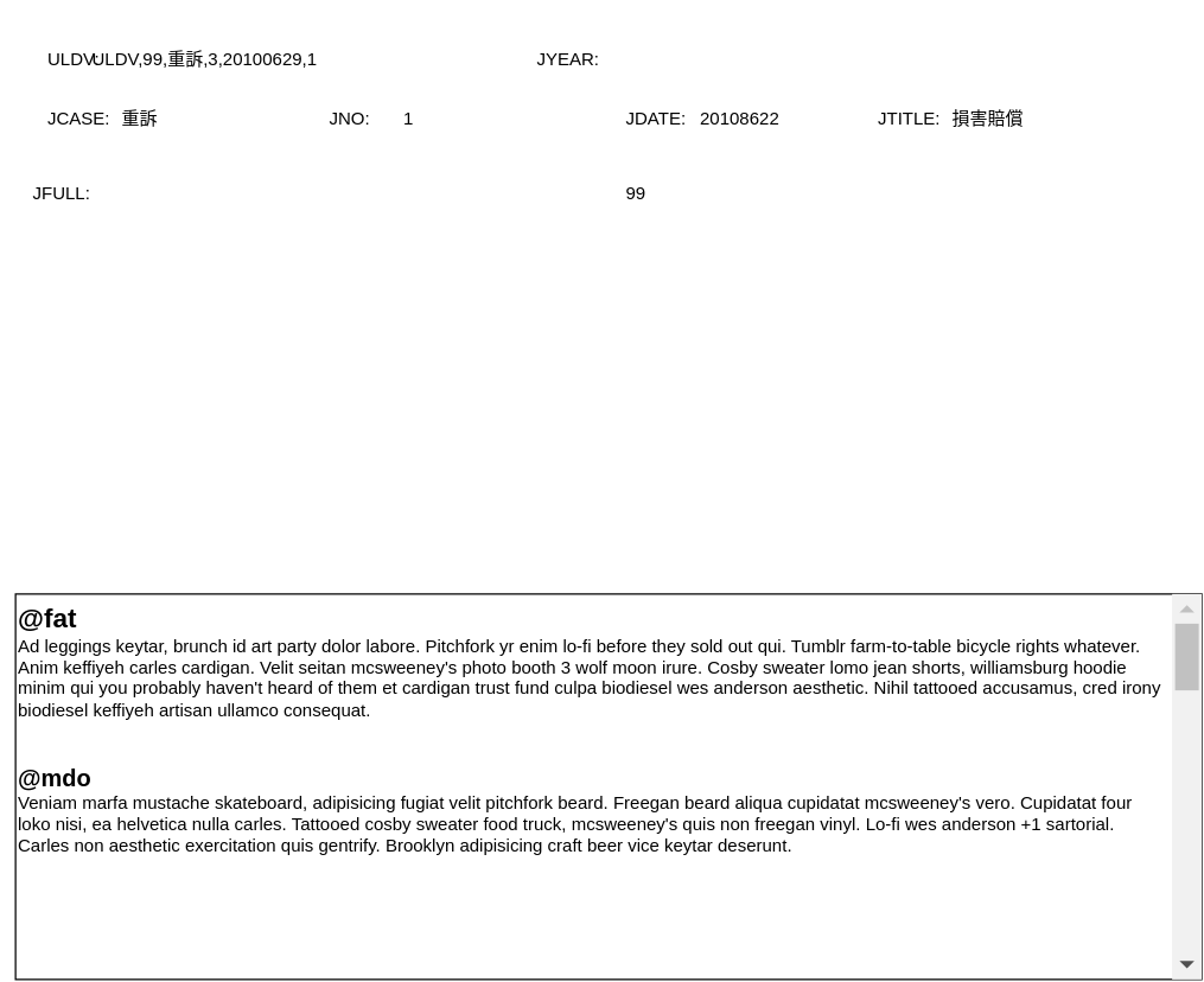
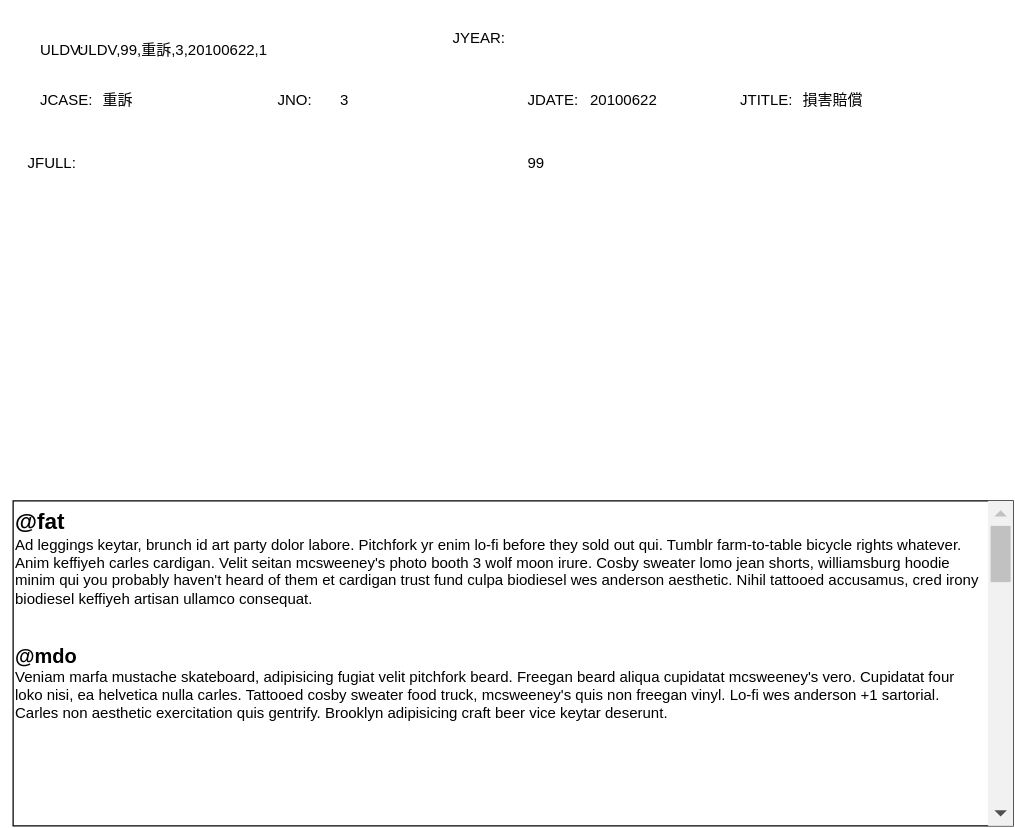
- <mxCell id="10" value="ULDV,99,重訴,3,20100629,1" style="rounded=0;whiteSpace=wrap;html=1;fillColor=none;strokeColor=none;align=left;" vertex="1" parent="1"><mxGeometry x="60" y="20" width="200" height="40" as="geometry" /></mxCell>
+ <mxCell id="10" value="ULDV,99,重訴,3,20100622,1" style="rounded=0;whiteSpace=wrap;html=1;fillColor=none;strokeColor=none;align=left;" vertex="1" parent="1"><mxGeometry x="60" y="20" width="200" height="40" as="geometry" /></mxCell>
- <mxCell id="9" value="JYEAR:&amp;nbsp;" style="text;html=1;strokeColor=none;fillColor=none;align=left;verticalAlign=middle;whiteSpace=wrap;rounded=0;" vertex="1" parent="1"><mxGeometry x="360" y="20" width="60" height="40" as="geometry" /></mxCell>
+ <mxCell id="9" value="JYEAR:&amp;nbsp;" style="text;html=1;strokeColor=none;fillColor=none;align=left;verticalAlign=middle;whiteSpace=wrap;rounded=0;" vertex="1" parent="1"><mxGeometry x="360" y="10" width="60" height="40" as="geometry" /></mxCell>
- <mxCell id="19" value="1" style="rounded=0;whiteSpace=wrap;html=1;fillColor=none;strokeColor=none;align=left;" vertex="1" parent="1"><mxGeometry x="270" y="60" width="100" height="40" as="geometry" /></mxCell>
+ <mxCell id="19" value="3" style="rounded=0;whiteSpace=wrap;html=1;fillColor=none;strokeColor=none;align=left;" vertex="1" parent="1"><mxGeometry x="270" y="60" width="100" height="40" as="geometry" /></mxCell>
- <mxCell id="15" value="20108622" style="rounded=0;whiteSpace=wrap;html=1;fillColor=none;strokeColor=none;align=left;" vertex="1" parent="1"><mxGeometry x="470" y="60" width="100" height="40" as="geometry" /></mxCell>
+ <mxCell id="15" value="20100622" style="rounded=0;whiteSpace=wrap;html=1;fillColor=none;strokeColor=none;align=left;" vertex="1" parent="1"><mxGeometry x="470" y="60" width="100" height="40" as="geometry" /></mxCell>
